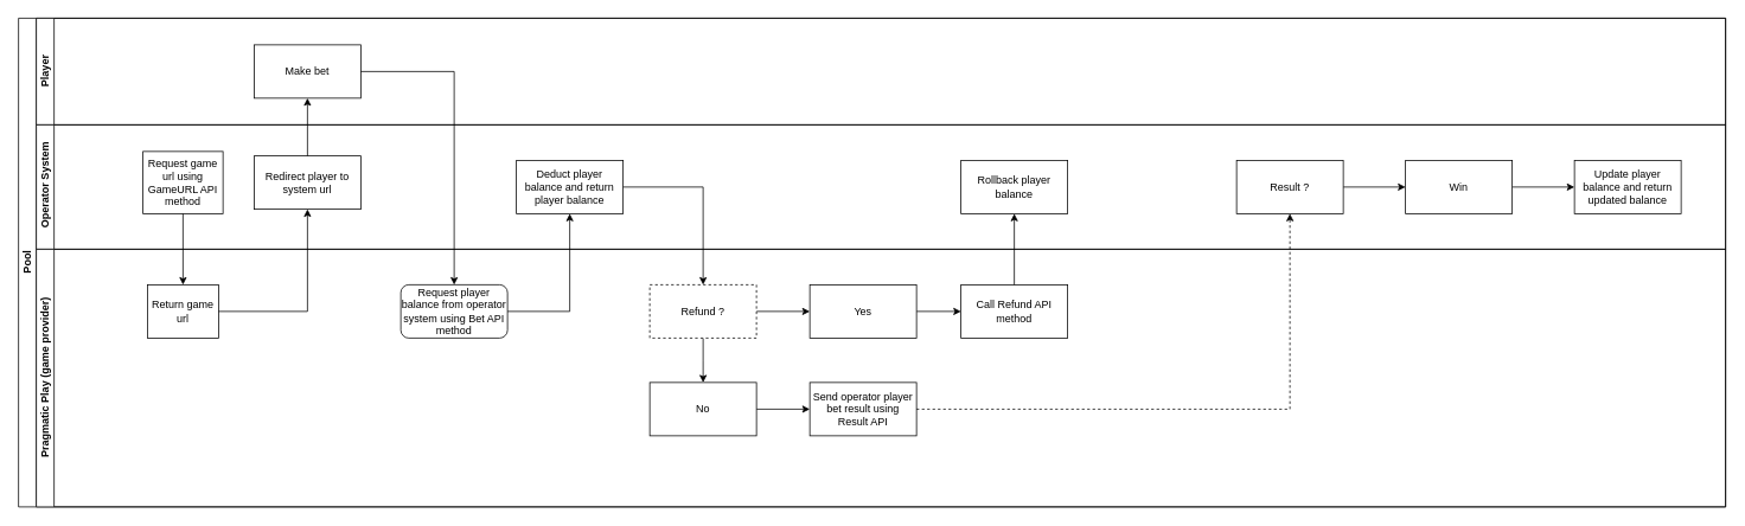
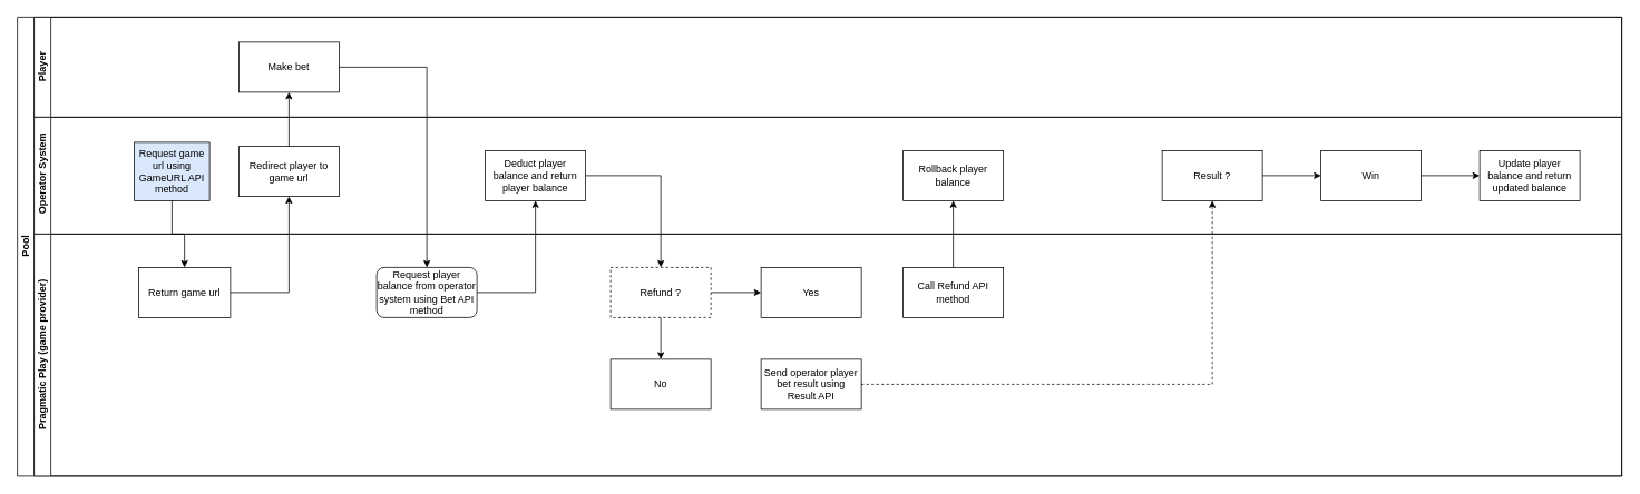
- <mxCell id="6" value="Request game url using GameURL API method" style="rounded=0;whiteSpace=wrap;html=1;fontFamily=Helvetica;fontSize=12;fontColor=#000000;align=center;" parent="5" vertex="1"><mxGeometry x="120" y="30" width="90" height="70" as="geometry" /></mxCell>
+ <mxCell id="6" value="Request game url using GameURL API method" style="rounded=0;whiteSpace=wrap;html=1;fontFamily=Helvetica;fontSize=12;fontColor=#000000;align=center;fillColor=#dae8fc;" parent="5" vertex="1"><mxGeometry x="120" y="30" width="90" height="70" as="geometry" /></mxCell>
- <mxCell id="7" value="Redirect player to system url" style="rounded=0;whiteSpace=wrap;html=1;" parent="5" vertex="1"><mxGeometry x="245" y="35" width="120" height="60" as="geometry" /></mxCell>
+ <mxCell id="7" value="Redirect player to game url" style="rounded=0;whiteSpace=wrap;html=1;" parent="5" vertex="1"><mxGeometry x="245" y="35" width="120" height="60" as="geometry" /></mxCell>
- <mxCell id="16" value="Return game url" style="rounded=0;whiteSpace=wrap;html=1;fontFamily=Helvetica;fontSize=12;fontColor=#000000;align=center;" parent="15" vertex="1"><mxGeometry x="125" y="40" width="80" height="60" as="geometry" /></mxCell>
+ <mxCell id="16" value="Return game url" style="rounded=0;whiteSpace=wrap;html=1;fontFamily=Helvetica;fontSize=12;fontColor=#000000;align=center;" parent="15" vertex="1"><mxGeometry x="125" y="40" width="110" height="60" as="geometry" /></mxCell>
- <mxCell id="24" style="edgeStyle=orthogonalEdgeStyle;rounded=0;orthogonalLoop=1;jettySize=auto;html=1;entryX=0;entryY=0.5;entryDx=0;entryDy=0;" parent="15" source="25" target="26" edge="1"><mxGeometry relative="1" as="geometry" /></mxCell>
- <mxCell id="22" style="edgeStyle=orthogonalEdgeStyle;rounded=0;orthogonalLoop=1;jettySize=auto;html=1;entryX=0;entryY=0.5;entryDx=0;entryDy=0;" parent="15" source="23" target="18" edge="1"><mxGeometry relative="1" as="geometry" /></mxCell>
